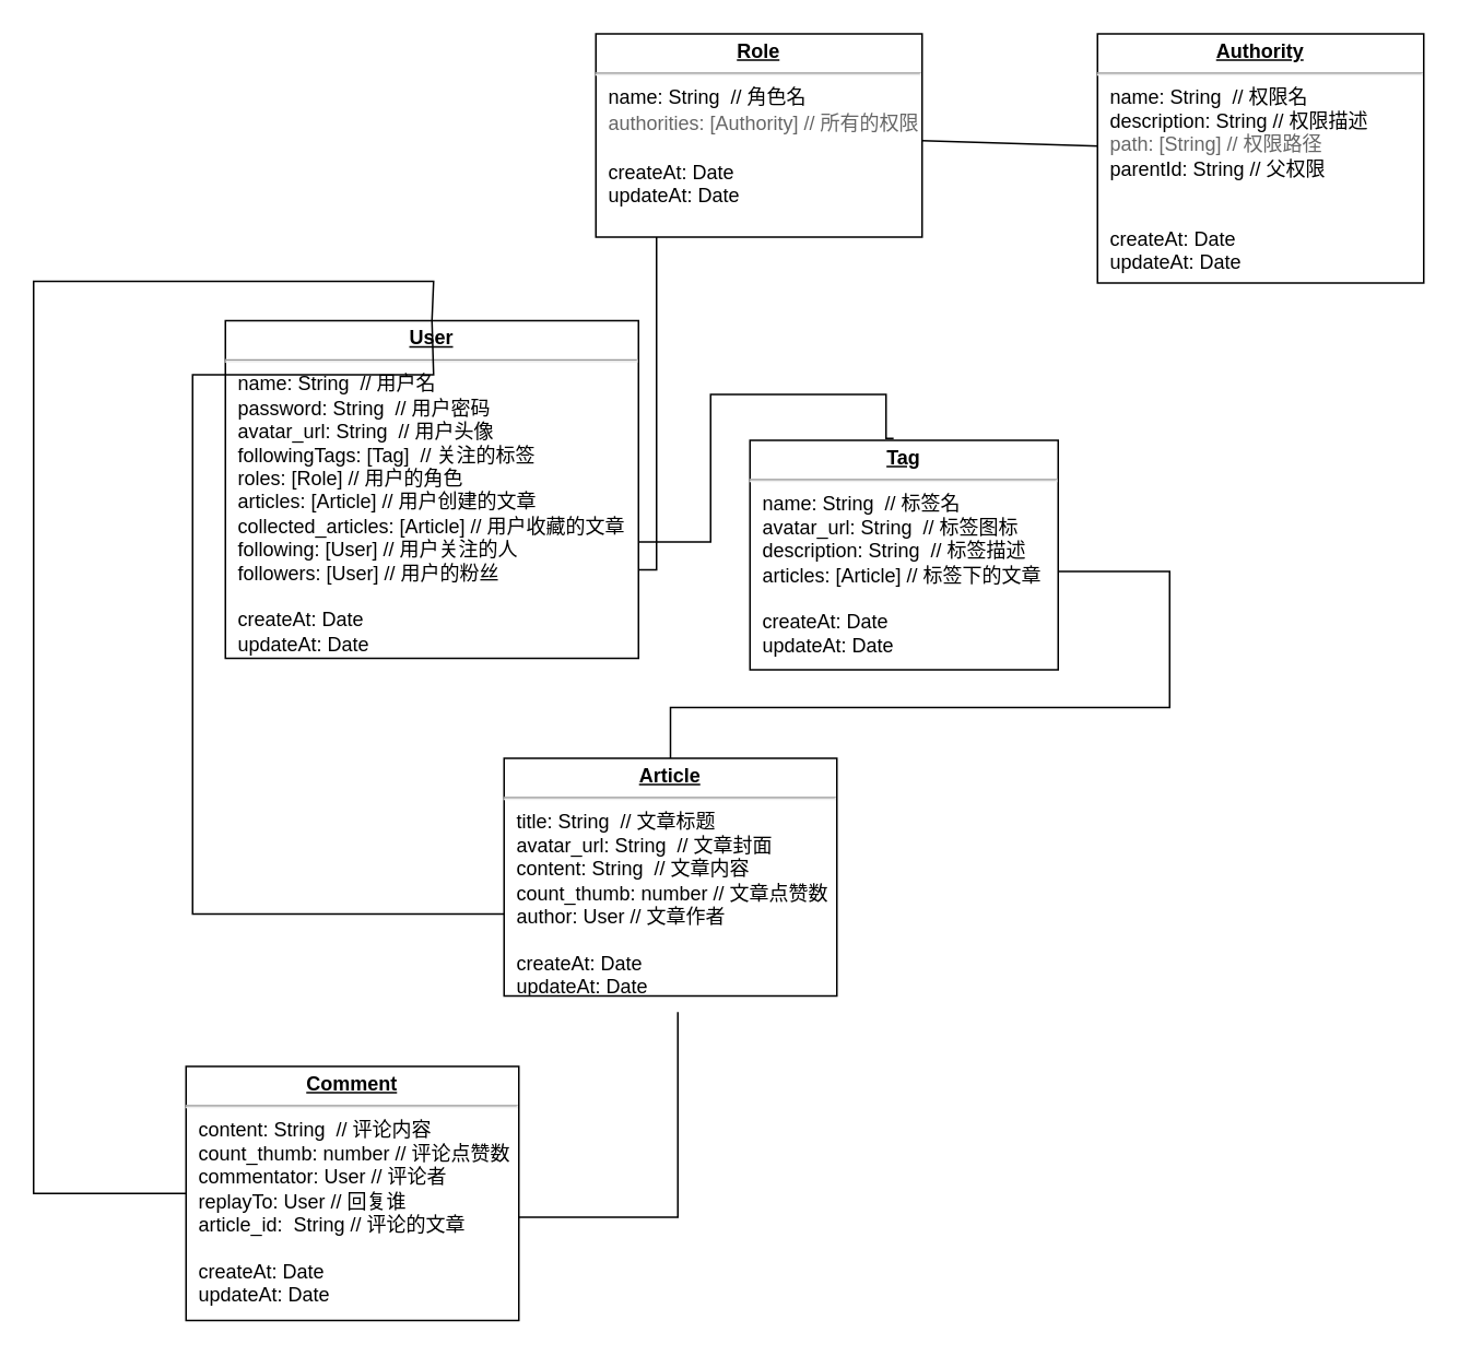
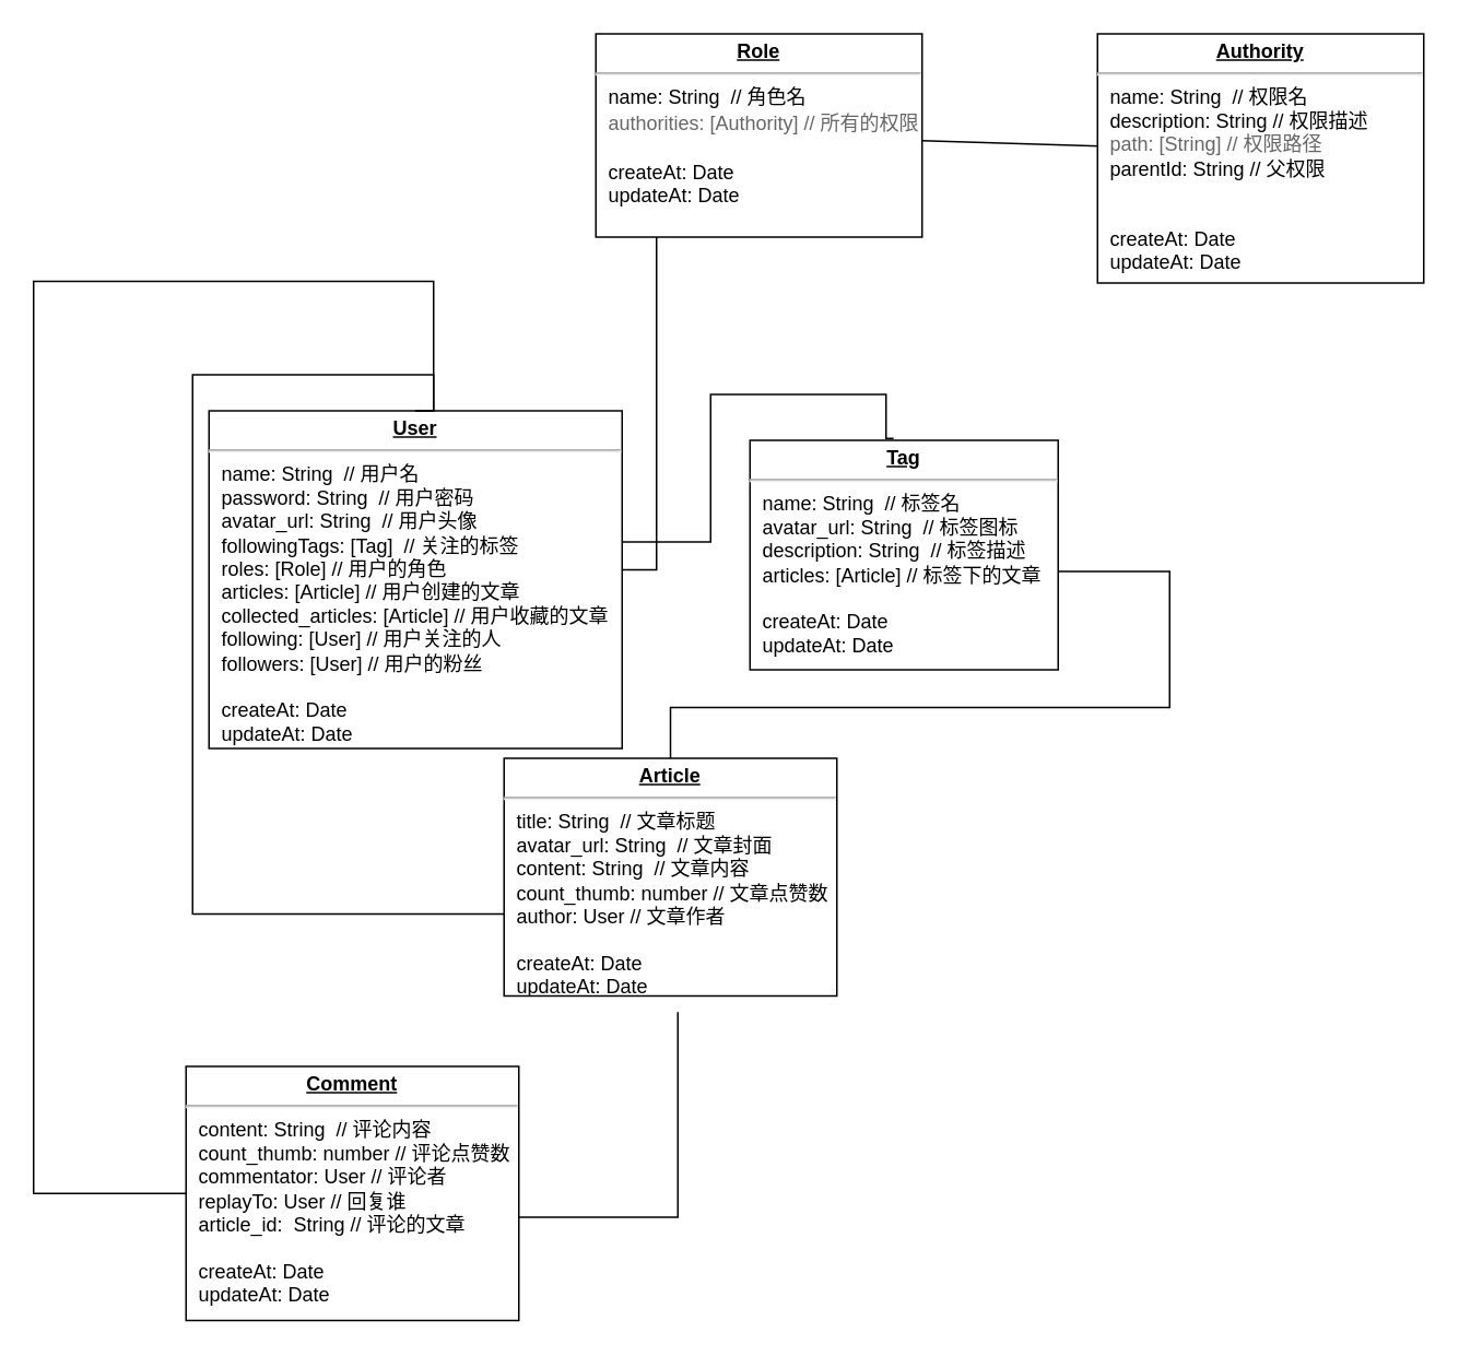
- <mxCell id="4" value="&lt;p style=&quot;margin: 0px ; margin-top: 4px ; text-align: center ; text-decoration: underline&quot;&gt;&lt;b&gt;User&lt;/b&gt;&lt;/p&gt;&lt;hr&gt;&lt;p style=&quot;margin: 0px ; margin-left: 8px&quot;&gt;name: String&amp;nbsp; // 用户名&lt;/p&gt;&lt;p style=&quot;margin: 0px ; margin-left: 8px&quot;&gt;password: String&amp;nbsp; // 用户密码&lt;/p&gt;&lt;p style=&quot;margin: 0px ; margin-left: 8px&quot;&gt;avatar_url: String&amp;nbsp; // 用户头像&lt;/p&gt;&lt;p style=&quot;margin: 0px ; margin-left: 8px&quot;&gt;followingTags: [Tag]&amp;nbsp; // 关注的标签&lt;/p&gt;&lt;p style=&quot;margin: 0px ; margin-left: 8px&quot;&gt;roles: [Role] // 用户的角色&lt;/p&gt;&lt;p style=&quot;margin: 0px ; margin-left: 8px&quot;&gt;articles: [Article] // 用户创建的文章&lt;/p&gt;&lt;p style=&quot;margin: 0px ; margin-left: 8px&quot;&gt;collected_articles: [Article] // 用户收藏的文章&lt;/p&gt;&lt;p style=&quot;margin: 0px ; margin-left: 8px&quot;&gt;following: [User] // 用户关注的人&lt;/p&gt;&lt;p style=&quot;margin: 0px ; margin-left: 8px&quot;&gt;followers: [User] // 用户的粉丝&lt;/p&gt;&lt;p style=&quot;margin: 0px ; margin-left: 8px&quot;&gt;&lt;br&gt;&lt;/p&gt;&lt;p style=&quot;margin: 0px ; margin-left: 8px&quot;&gt;createAt: Date&lt;/p&gt;&lt;p style=&quot;margin: 0px ; margin-left: 8px&quot;&gt;updateAt: Date&lt;/p&gt;" style="verticalAlign=top;align=left;overflow=fill;fontSize=12;fontFamily=Helvetica;html=1;rounded=0;shadow=0;comic=0;labelBackgroundColor=none;strokeWidth=1" parent="1" vertex="1"><mxGeometry x="137" y="195" width="252" height="206" as="geometry" /></mxCell>
+ <mxCell id="4" value="&lt;p style=&quot;margin: 0px ; margin-top: 4px ; text-align: center ; text-decoration: underline&quot;&gt;&lt;b&gt;User&lt;/b&gt;&lt;/p&gt;&lt;hr&gt;&lt;p style=&quot;margin: 0px ; margin-left: 8px&quot;&gt;name: String&amp;nbsp; // 用户名&lt;/p&gt;&lt;p style=&quot;margin: 0px ; margin-left: 8px&quot;&gt;password: String&amp;nbsp; // 用户密码&lt;/p&gt;&lt;p style=&quot;margin: 0px ; margin-left: 8px&quot;&gt;avatar_url: String&amp;nbsp; // 用户头像&lt;/p&gt;&lt;p style=&quot;margin: 0px ; margin-left: 8px&quot;&gt;followingTags: [Tag]&amp;nbsp; // 关注的标签&lt;/p&gt;&lt;p style=&quot;margin: 0px ; margin-left: 8px&quot;&gt;roles: [Role] // 用户的角色&lt;/p&gt;&lt;p style=&quot;margin: 0px ; margin-left: 8px&quot;&gt;articles: [Article] // 用户创建的文章&lt;/p&gt;&lt;p style=&quot;margin: 0px ; margin-left: 8px&quot;&gt;collected_articles: [Article] // 用户收藏的文章&lt;/p&gt;&lt;p style=&quot;margin: 0px ; margin-left: 8px&quot;&gt;following: [User] // 用户关注的人&lt;/p&gt;&lt;p style=&quot;margin: 0px ; margin-left: 8px&quot;&gt;followers: [User] // 用户的粉丝&lt;/p&gt;&lt;p style=&quot;margin: 0px ; margin-left: 8px&quot;&gt;&lt;br&gt;&lt;/p&gt;&lt;p style=&quot;margin: 0px ; margin-left: 8px&quot;&gt;createAt: Date&lt;/p&gt;&lt;p style=&quot;margin: 0px ; margin-left: 8px&quot;&gt;updateAt: Date&lt;/p&gt;" style="verticalAlign=top;align=left;overflow=fill;fontSize=12;fontFamily=Helvetica;html=1;rounded=0;shadow=0;comic=0;labelBackgroundColor=none;strokeWidth=1" parent="1" vertex="1"><mxGeometry x="127" y="250" width="252" height="206" as="geometry" /></mxCell>
